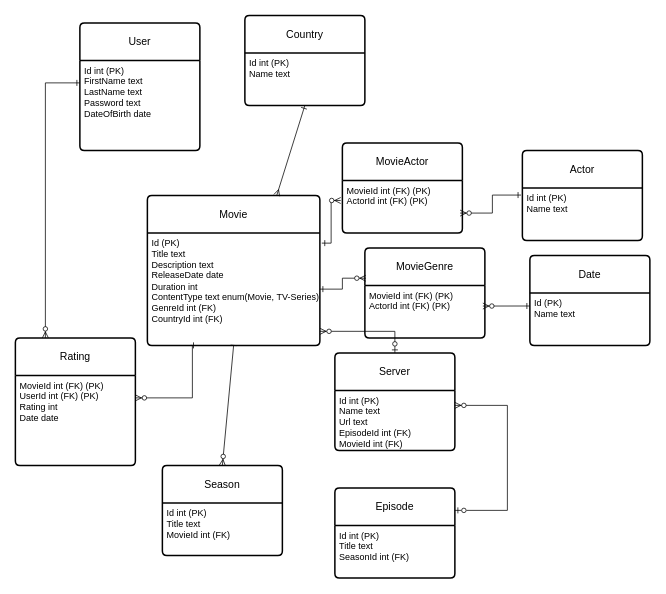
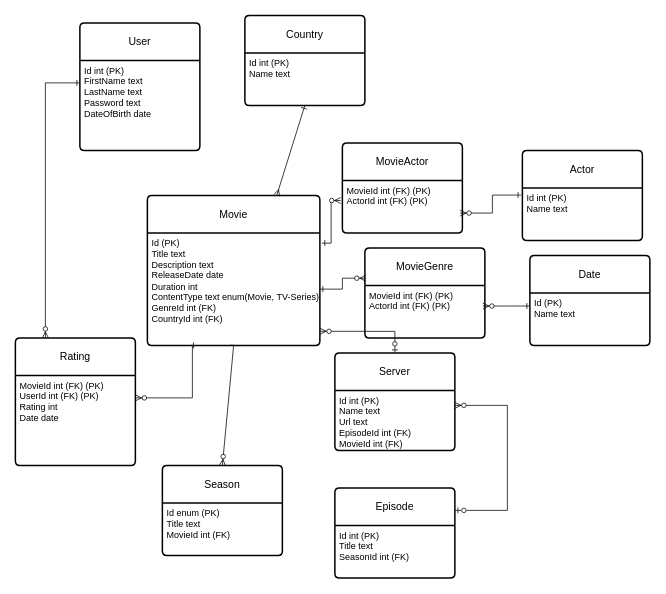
- <mxCell id="25" value="Id int (PK)&lt;br&gt;&lt;div&gt;Title text&lt;/div&gt;&lt;div&gt;MovieId int (FK)&lt;/div&gt;" style="align=left;strokeColor=none;fillColor=none;spacingLeft=4;fontSize=12;verticalAlign=top;resizable=0;rotatable=0;part=1;html=1;" parent="24" vertex="1"><mxGeometry y="50" width="160" height="70" as="geometry" /></mxCell>
+ <mxCell id="25" value="Id enum (PK)&lt;br&gt;&lt;div&gt;Title text&lt;/div&gt;&lt;div&gt;MovieId int (FK)&lt;/div&gt;" style="align=left;strokeColor=none;fillColor=none;spacingLeft=4;fontSize=12;verticalAlign=top;resizable=0;rotatable=0;part=1;html=1;" parent="24" vertex="1"><mxGeometry y="50" width="160" height="70" as="geometry" /></mxCell>
